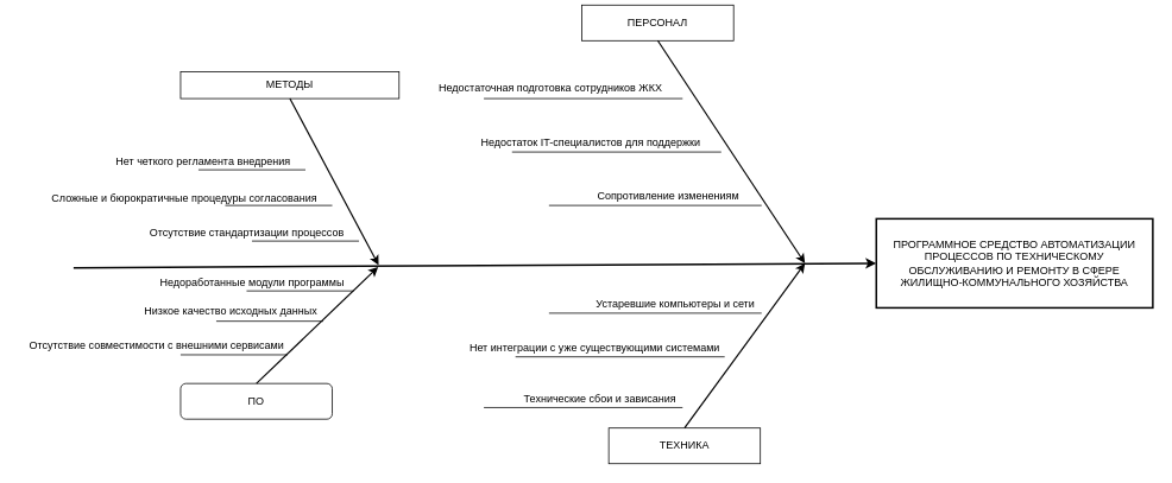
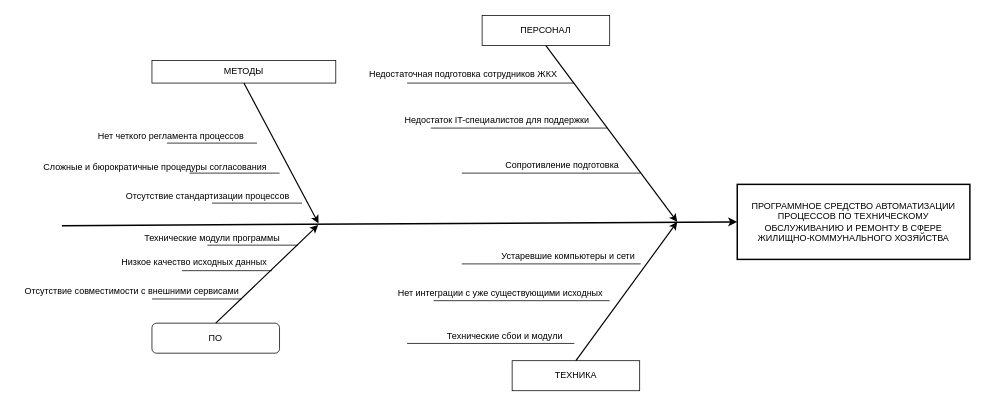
- <mxCell id="4" value="ПЕРСОНАЛ" style="rounded=0;whiteSpace=wrap;html=1;" vertex="1" parent="1"><mxGeometry x="652" y="5" width="170" height="40" as="geometry" /></mxCell>
+ <mxCell id="4" value="ПЕРСОНАЛ" style="rounded=0;whiteSpace=wrap;html=1;" vertex="1" parent="1"><mxGeometry x="642" y="20" width="170" height="40" as="geometry" /></mxCell>
- <mxCell id="33" value="Нет четкого регламента внедрения" style="text;html=1;align=center;verticalAlign=middle;resizable=0;points=[];autosize=1;strokeColor=none;fillColor=none;" vertex="1" parent="1"><mxGeometry x="117" y="166" width="220" height="30" as="geometry" /></mxCell>
+ <mxCell id="33" value="Нет четкого регламента процессов" style="text;html=1;align=center;verticalAlign=middle;resizable=0;points=[];autosize=1;strokeColor=none;fillColor=none;" vertex="1" parent="1"><mxGeometry x="117" y="166" width="220" height="30" as="geometry" /></mxCell>
- <mxCell id="18" value="&#10;Сопротивление изменениям&#10;&#10;" style="text;html=1;align=center;verticalAlign=middle;whiteSpace=wrap;rounded=0;" vertex="1" parent="1"><mxGeometry x="654" y="212" width="190" height="30" as="geometry" /></mxCell>
+ <mxCell id="18" value="&#10;Сопротивление подготовка&#10;&#10;" style="text;html=1;align=center;verticalAlign=middle;whiteSpace=wrap;rounded=0;" vertex="1" parent="1"><mxGeometry x="654" y="212" width="190" height="30" as="geometry" /></mxCell>
- <mxCell id="36" value="Недоработанные модули программы" style="text;html=1;align=center;verticalAlign=middle;resizable=0;points=[];autosize=1;strokeColor=none;fillColor=none;" vertex="1" parent="1"><mxGeometry x="167" y="302" width="230" height="30" as="geometry" /></mxCell>
+ <mxCell id="36" value="Технические модули программы" style="text;html=1;align=center;verticalAlign=middle;resizable=0;points=[];autosize=1;strokeColor=none;fillColor=none;" vertex="1" parent="1"><mxGeometry x="167" y="302" width="230" height="30" as="geometry" /></mxCell>
- <mxCell id="21" value="Нет интеграции с уже существующими системами" style="text;html=1;align=center;verticalAlign=middle;resizable=0;points=[];autosize=1;strokeColor=none;fillColor=none;" vertex="1" parent="1"><mxGeometry x="516" y="375" width="300" height="30" as="geometry" /></mxCell>
+ <mxCell id="21" value="Нет интеграции с уже существующими исходных" style="text;html=1;align=center;verticalAlign=middle;resizable=0;points=[];autosize=1;strokeColor=none;fillColor=none;" vertex="1" parent="1"><mxGeometry x="516" y="375" width="300" height="30" as="geometry" /></mxCell>
- <mxCell id="22" value="Технические сбои и зависания" style="text;html=1;align=center;verticalAlign=middle;resizable=0;points=[];autosize=1;strokeColor=none;fillColor=none;" vertex="1" parent="1"><mxGeometry x="577" y="432" width="190" height="30" as="geometry" /></mxCell>
+ <mxCell id="22" value="Технические сбои и модули" style="text;html=1;align=center;verticalAlign=middle;resizable=0;points=[];autosize=1;strokeColor=none;fillColor=none;" vertex="1" parent="1"><mxGeometry x="577" y="432" width="190" height="30" as="geometry" /></mxCell>
